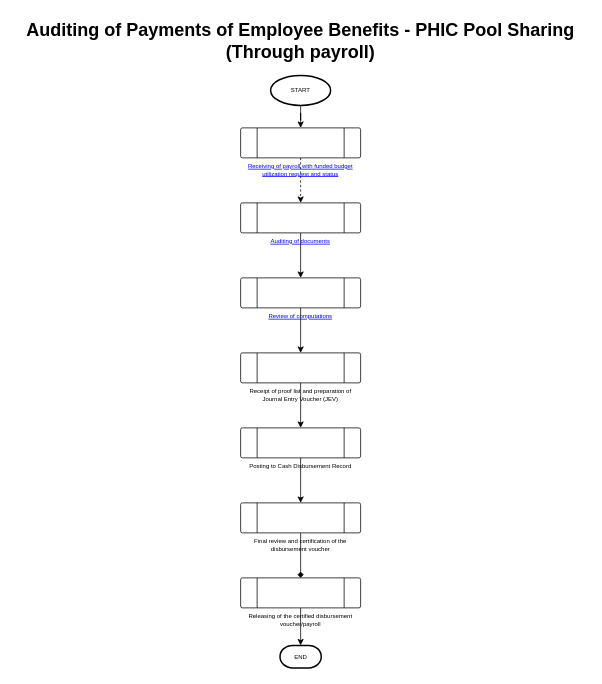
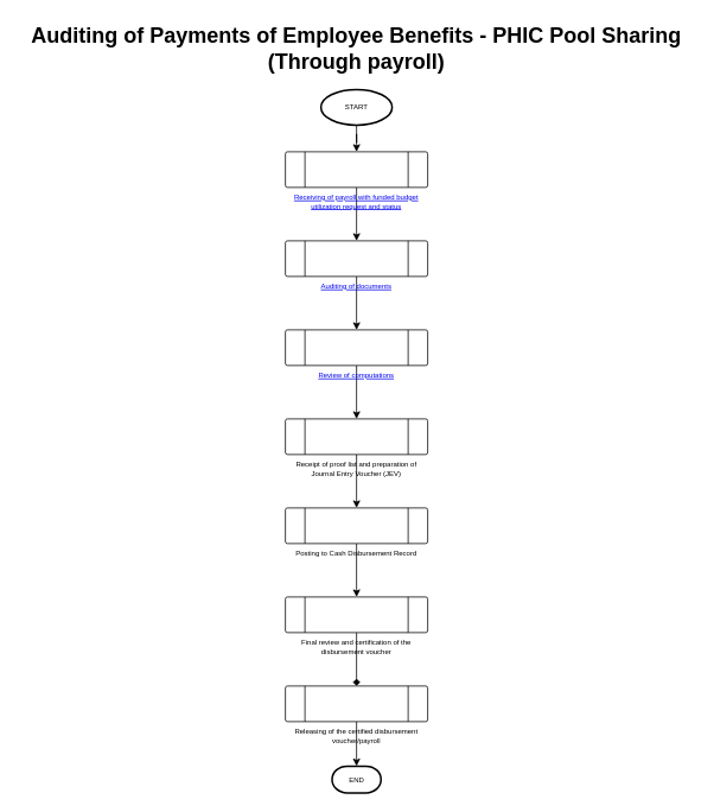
- <mxCell id="5" value="" style="edgeStyle=orthogonalEdgeStyle;rounded=0;orthogonalLoop=1;jettySize=auto;html=1;fontSize=8;dashed=1;" parent="1" source="6" target="8" edge="1"><mxGeometry relative="1" as="geometry" /></mxCell>
+ <mxCell id="5" value="" style="edgeStyle=orthogonalEdgeStyle;rounded=0;orthogonalLoop=1;jettySize=auto;html=1;fontSize=8;" parent="1" source="6" target="8" edge="1"><mxGeometry relative="1" as="geometry" /></mxCell>
